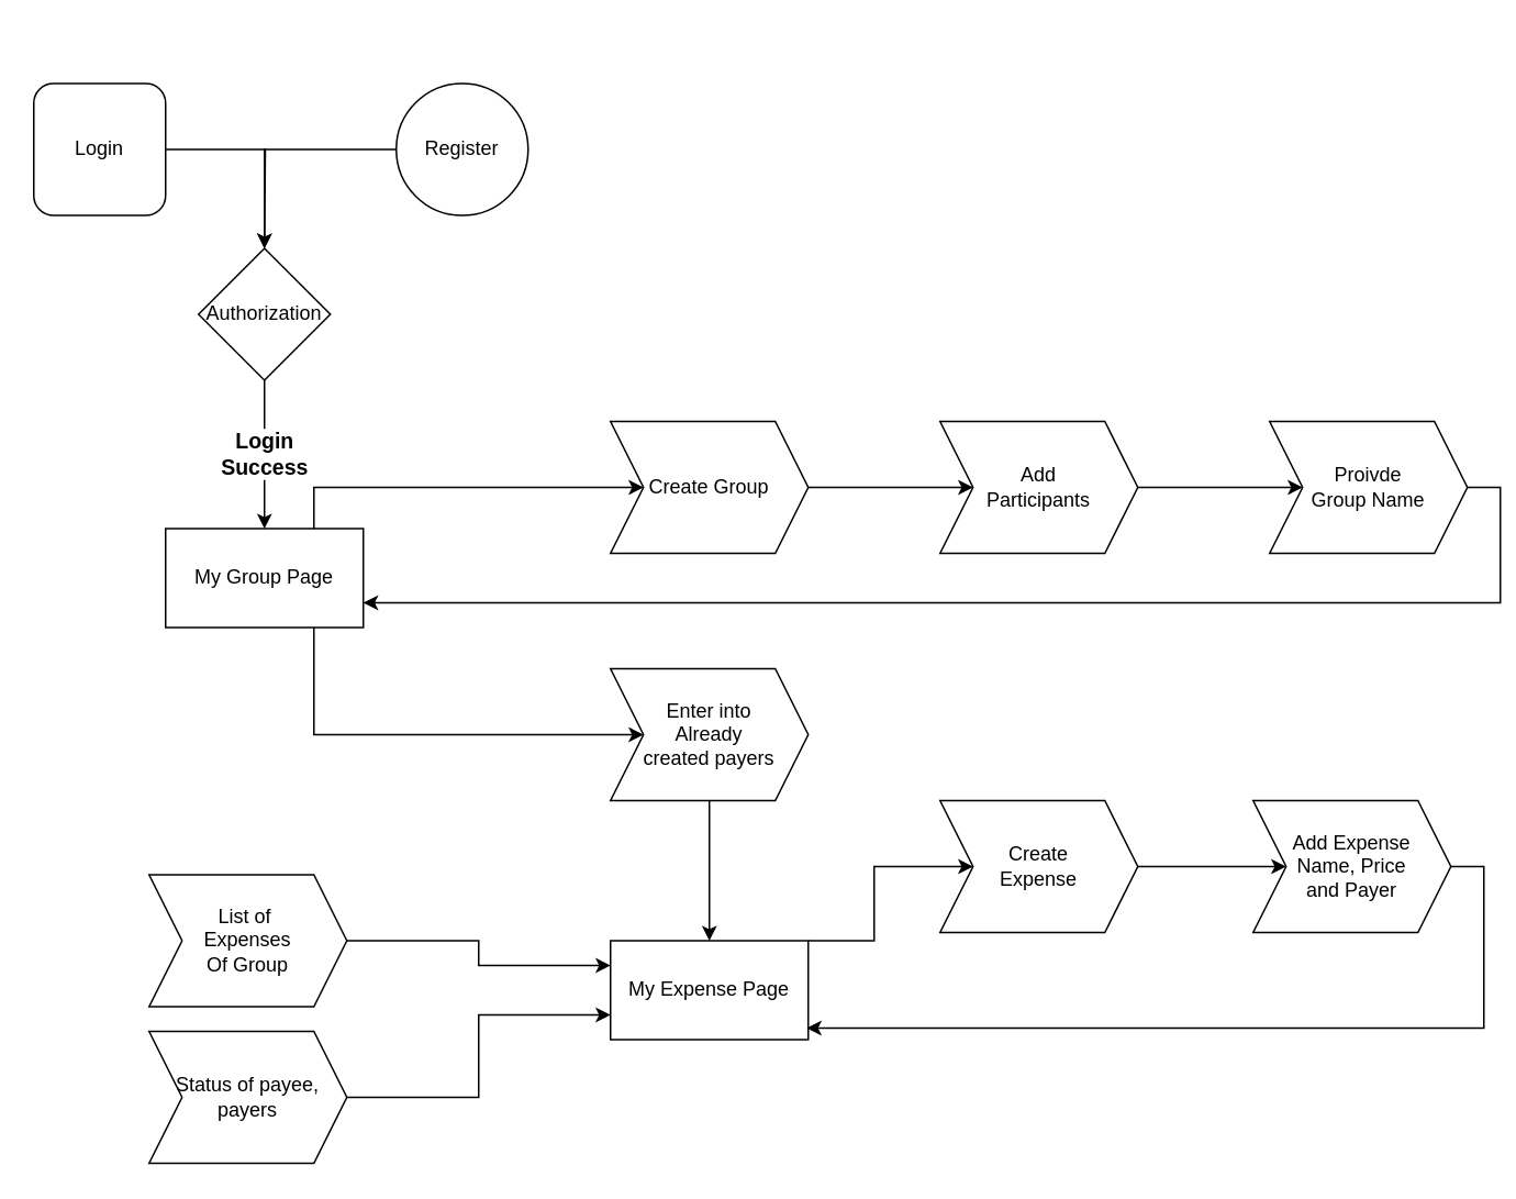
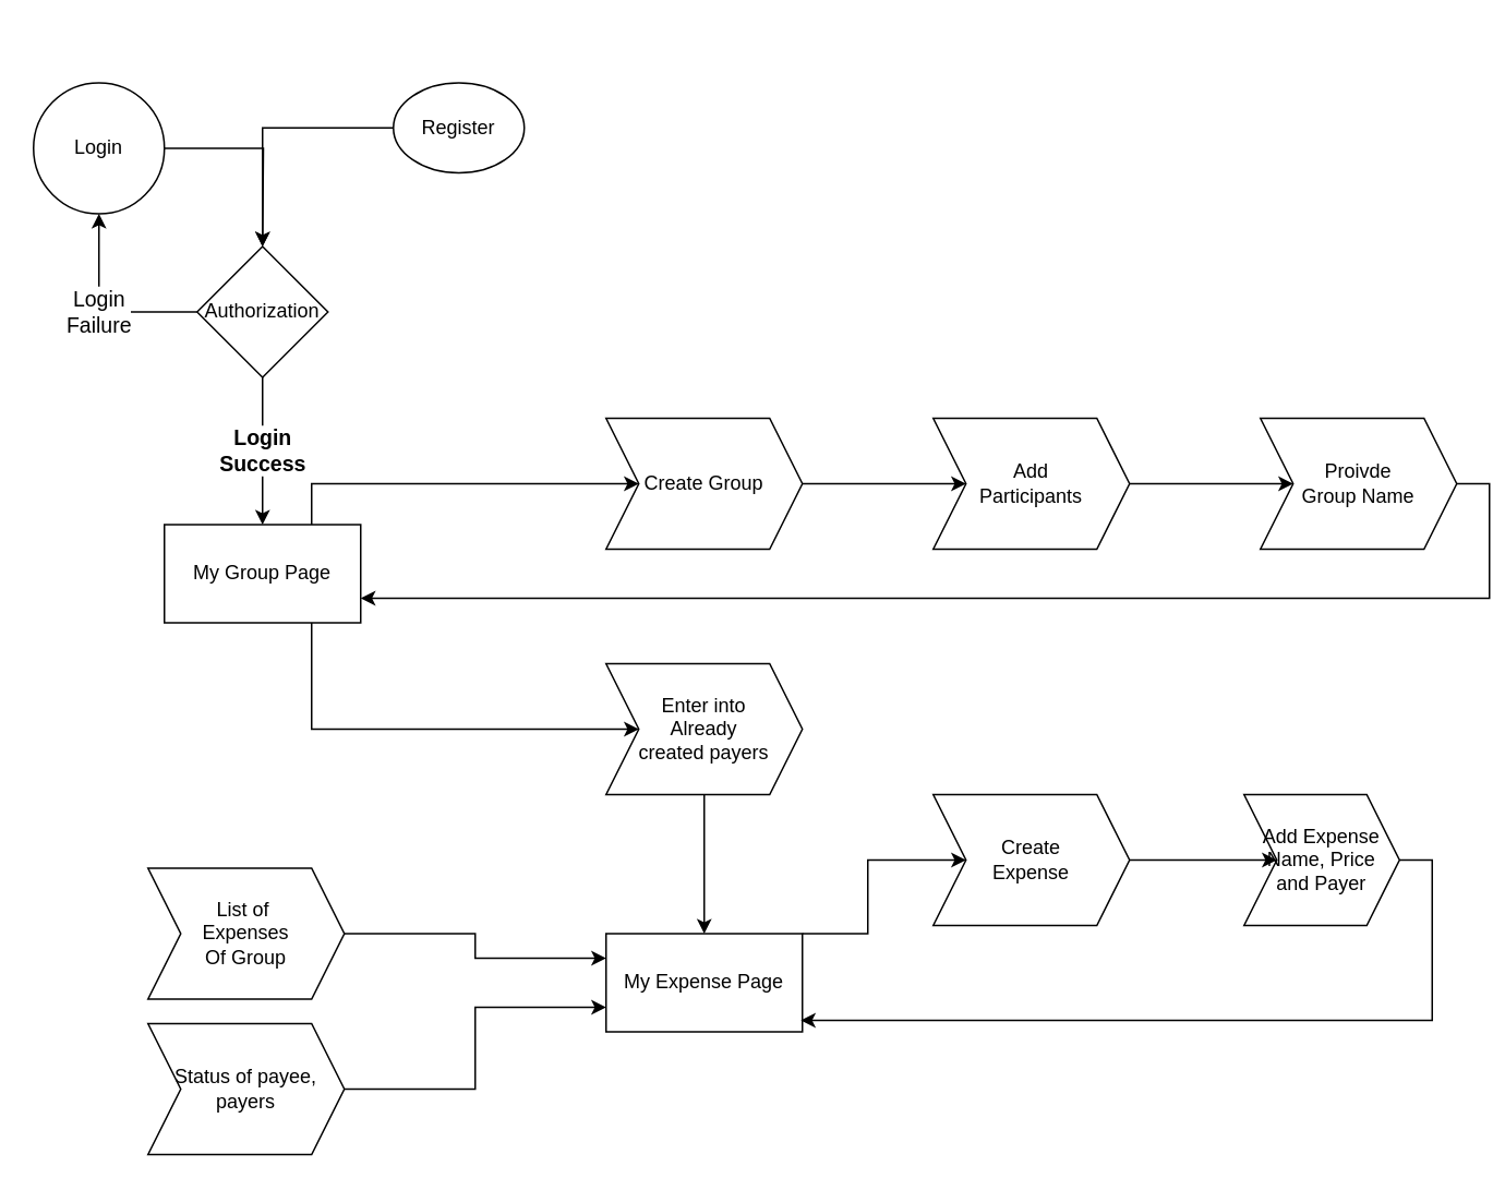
- <mxCell id="9" value="Login" style="whiteSpace=wrap;html=1;aspect=fixed;rounded=1;" vertex="1" parent="1"><mxGeometry x="20" y="50" width="80" height="80" as="geometry" /></mxCell>
+ <mxCell id="9" value="Login" style="ellipse;whiteSpace=wrap;html=1;aspect=fixed;" vertex="1" parent="1"><mxGeometry x="20" y="50" width="80" height="80" as="geometry" /></mxCell>
- <mxCell id="7" value="Register" style="ellipse;whiteSpace=wrap;html=1;" vertex="1" parent="1"><mxGeometry x="240" y="50" width="80" height="80" as="geometry" /></mxCell>
+ <mxCell id="7" value="Register" style="ellipse;whiteSpace=wrap;html=1;" vertex="1" parent="1"><mxGeometry x="240" y="50" width="80" height="55" as="geometry" /></mxCell>
+ <mxCell id="3" value="Login&lt;br&gt;Failure" style="edgeStyle=orthogonalEdgeStyle;rounded=0;orthogonalLoop=1;jettySize=auto;exitX=0;exitY=0.5;exitDx=0;exitDy=0;fontSize=13;html=1;" edge="1" parent="1" source="5" target="9"><mxGeometry relative="1" as="geometry" /></mxCell>
- <mxCell id="26" value="Add Expense&lt;br&gt;Name, Price&lt;br&gt;and Payer" style="shape=step;perimeter=stepPerimeter;whiteSpace=wrap;html=1;fixedSize=1;" vertex="1" parent="1"><mxGeometry x="760" y="485" width="120" height="80" as="geometry" /></mxCell>
+ <mxCell id="26" value="Add Expense&lt;br&gt;Name, Price&lt;br&gt;and Payer" style="shape=step;perimeter=stepPerimeter;whiteSpace=wrap;html=1;fixedSize=1;" vertex="1" parent="1"><mxGeometry x="760" y="485" width="95" height="80" as="geometry" /></mxCell>
